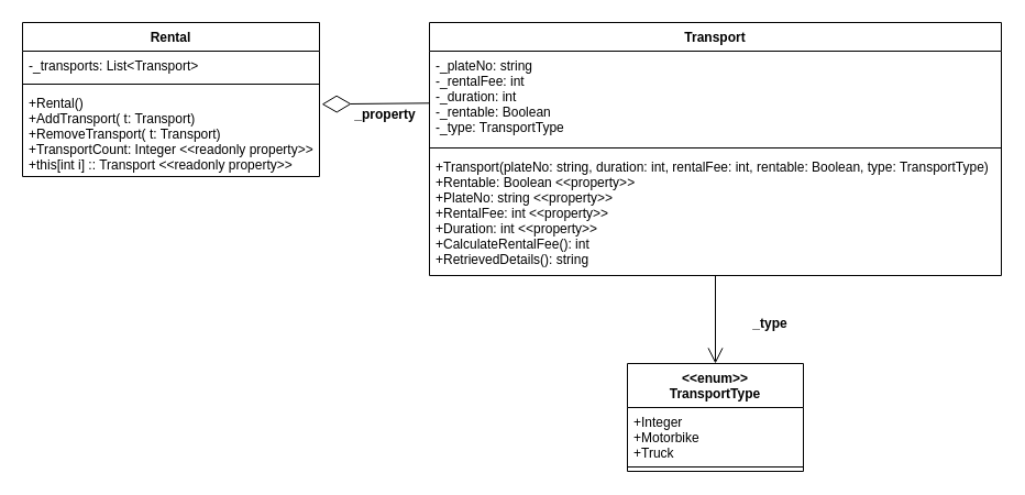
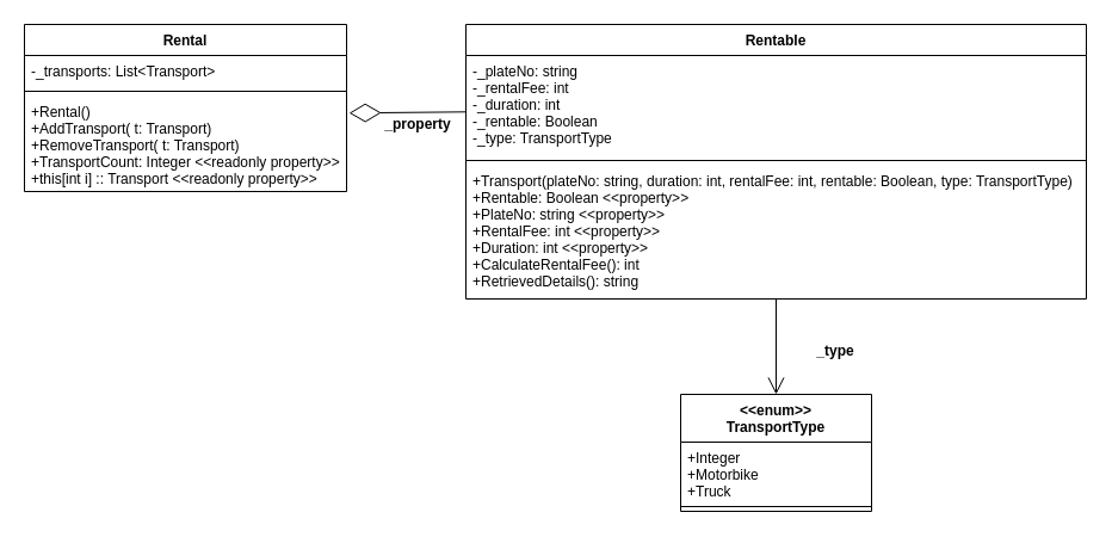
- <mxCell id="8" value="Transport" style="swimlane;fontStyle=1;align=center;verticalAlign=top;childLayout=stackLayout;horizontal=1;startSize=26;horizontalStack=0;resizeParent=1;resizeParentMax=0;resizeLast=0;collapsible=1;marginBottom=0;" vertex="1" parent="1"><mxGeometry x="390" y="20" width="520" height="230" as="geometry" /></mxCell>
+ <mxCell id="8" value="Rentable" style="swimlane;fontStyle=1;align=center;verticalAlign=top;childLayout=stackLayout;horizontal=1;startSize=26;horizontalStack=0;resizeParent=1;resizeParentMax=0;resizeLast=0;collapsible=1;marginBottom=0;" vertex="1" parent="1"><mxGeometry x="390" y="20" width="520" height="230" as="geometry" /></mxCell>
